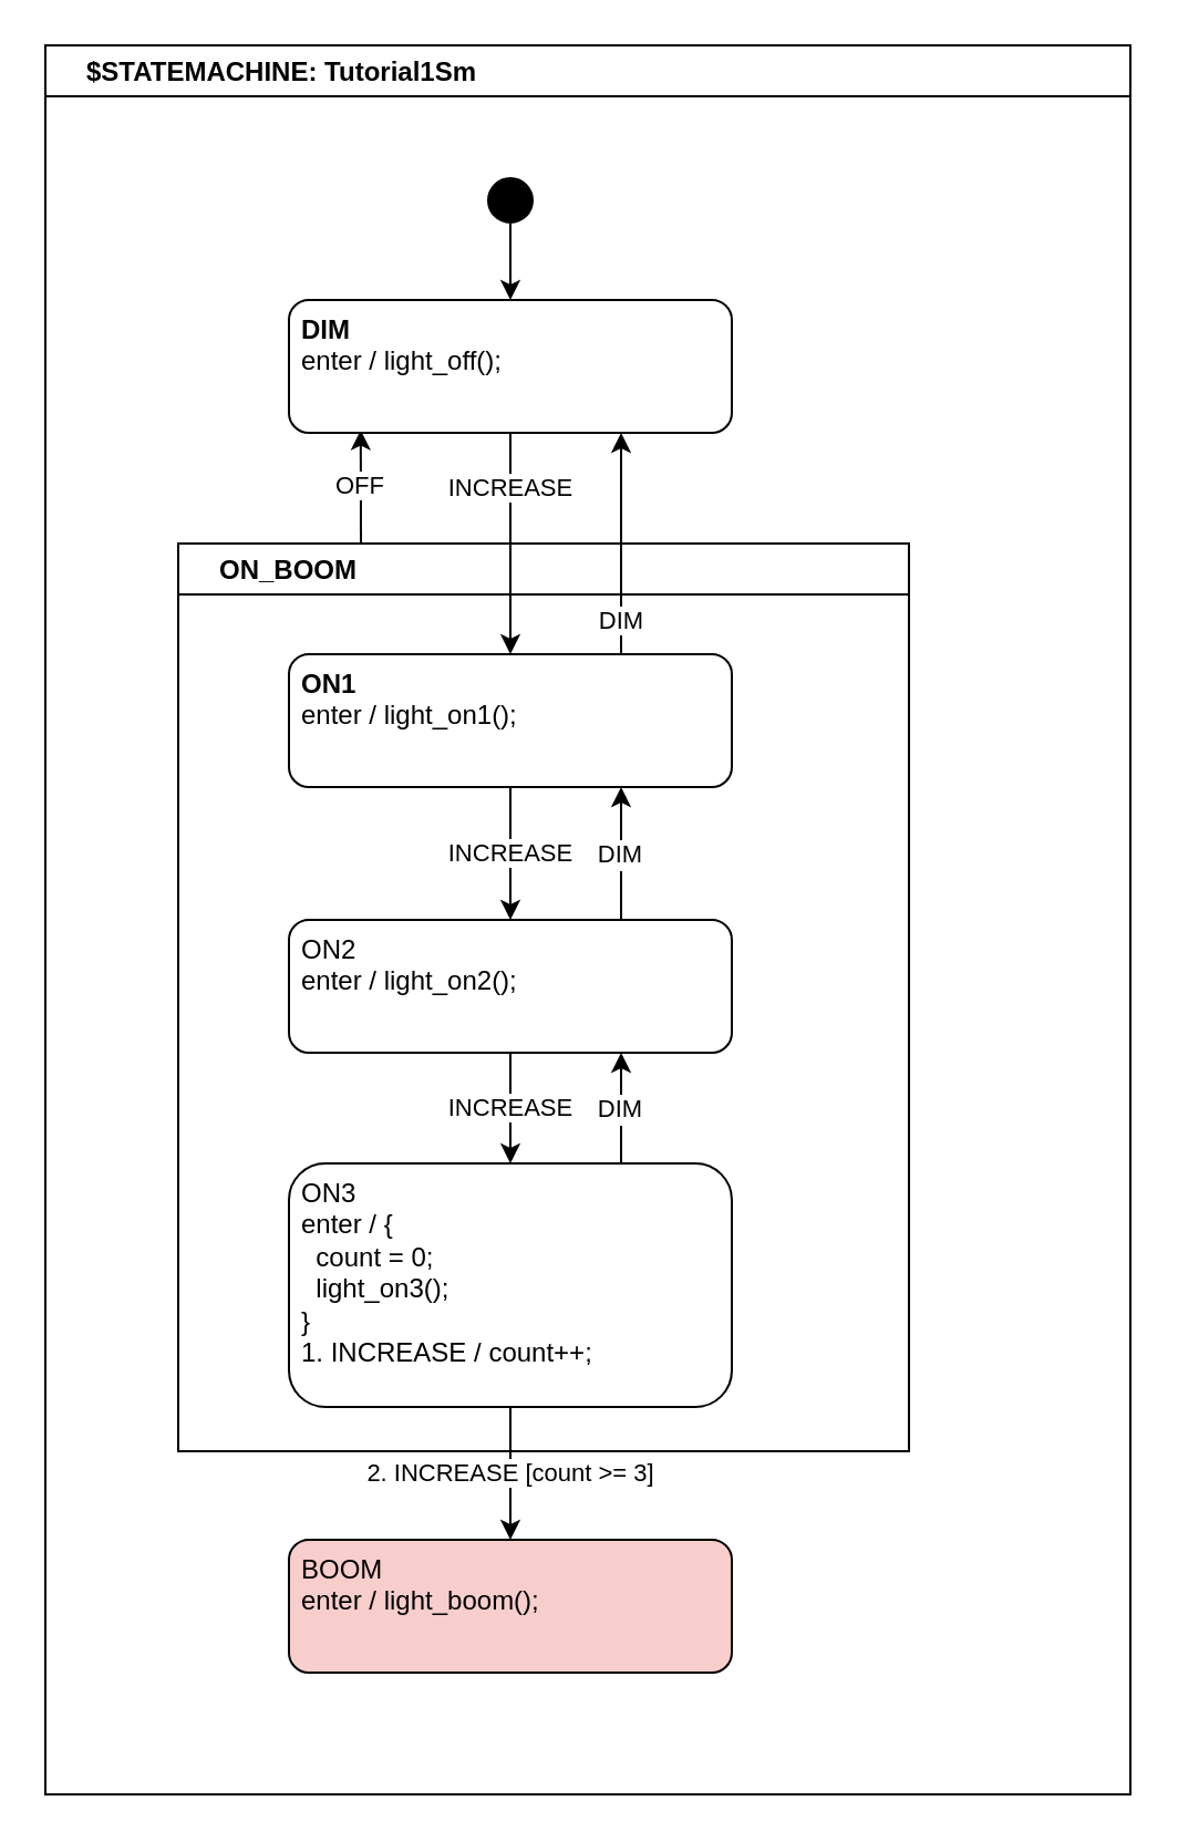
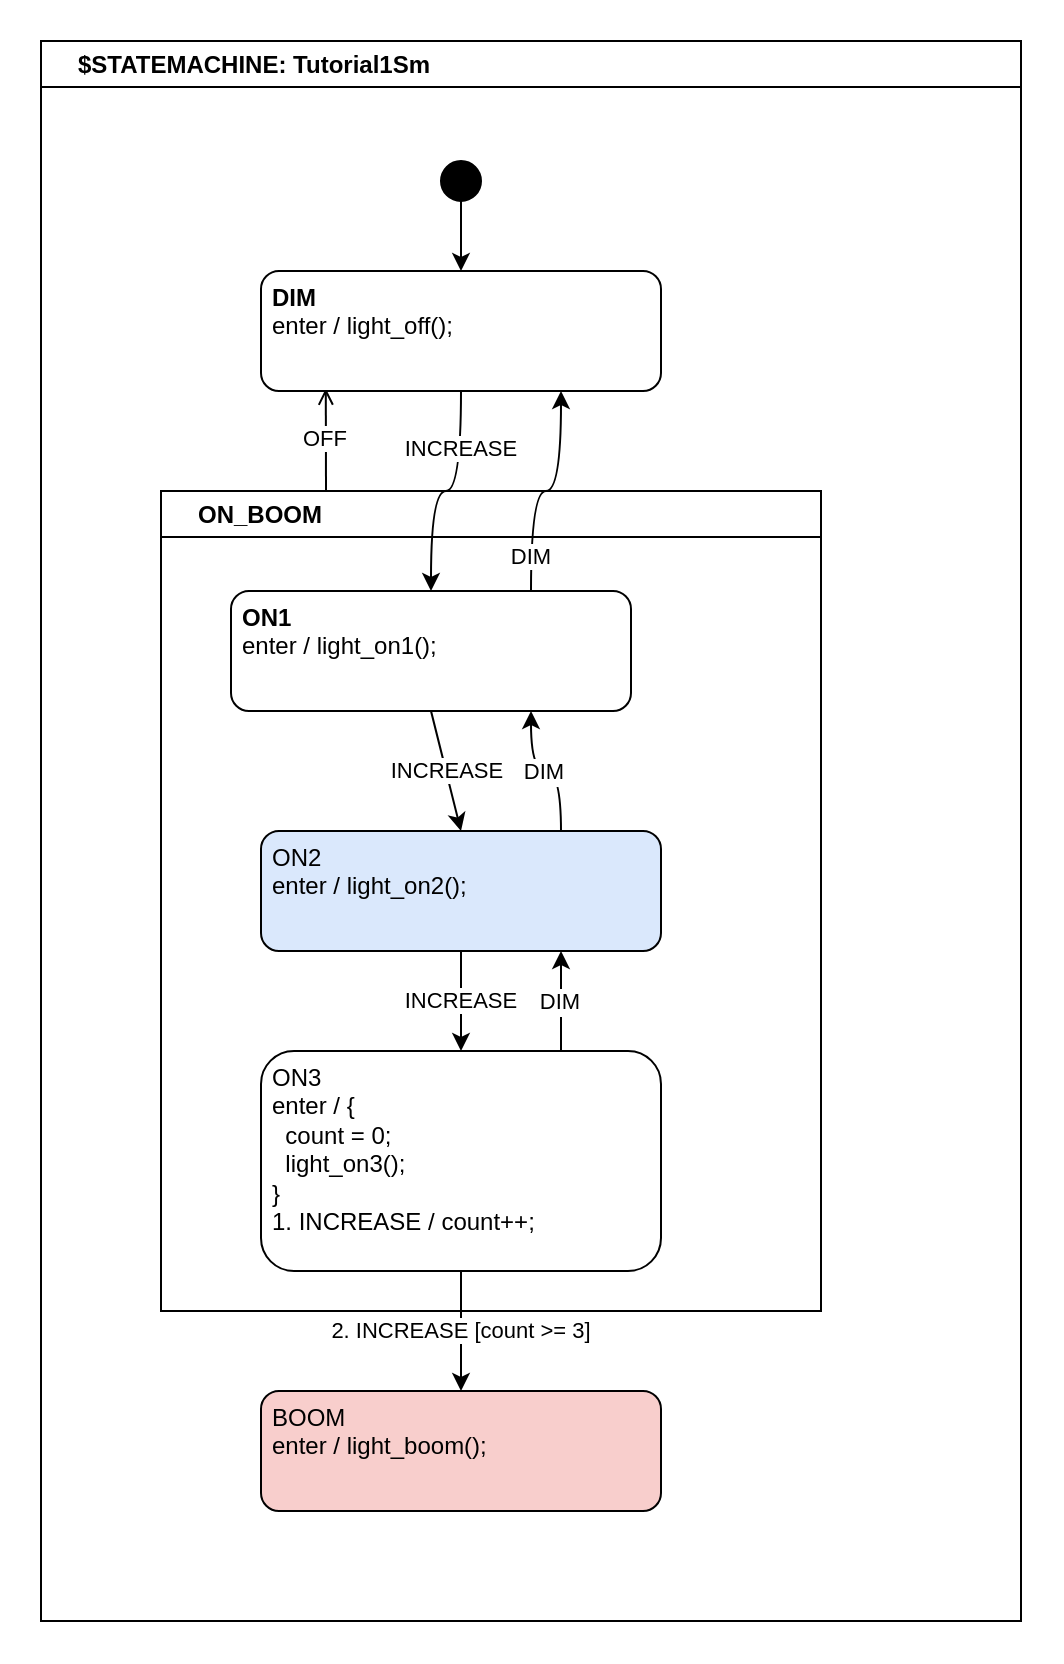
- <mxCell id="3" value="OFF" style="edgeStyle=none;html=1;exitX=0.25;exitY=0;exitDx=0;exitDy=0;entryX=0.162;entryY=0.98;entryDx=0;entryDy=0;entryPerimeter=0;" parent="2" source="4" target="13" edge="1"><mxGeometry relative="1" as="geometry" /></mxCell>
+ <mxCell id="3" value="OFF" style="edgeStyle=none;html=1;exitX=0.25;exitY=0;exitDx=0;exitDy=0;entryX=0.162;entryY=0.98;entryDx=0;entryDy=0;entryPerimeter=0;endArrow=open;" parent="2" source="4" target="13" edge="1"><mxGeometry relative="1" as="geometry" /></mxCell>
- <mxCell id="6" value="&lt;div&gt;&lt;b&gt;ON1&lt;/b&gt;&lt;/div&gt;&lt;div&gt;enter / light_on1();&lt;/div&gt;" style="rounded=1;whiteSpace=wrap;html=1;verticalAlign=top;align=left;spacingLeft=4;" parent="4" vertex="1"><mxGeometry x="50" y="50" width="200" height="60" as="geometry" /></mxCell>
+ <mxCell id="6" value="&lt;div&gt;&lt;b&gt;ON1&lt;/b&gt;&lt;/div&gt;&lt;div&gt;enter / light_on1();&lt;/div&gt;" style="rounded=1;whiteSpace=wrap;html=1;verticalAlign=top;align=left;spacingLeft=4;" parent="4" vertex="1"><mxGeometry x="35" y="50" width="200" height="60" as="geometry" /></mxCell>
- <mxCell id="9" value="&lt;div&gt;&lt;span&gt;ON2&lt;/span&gt;&lt;/div&gt;&lt;div&gt;&lt;span&gt;enter / light_on2();&lt;/span&gt;&lt;/div&gt;" style="rounded=1;whiteSpace=wrap;html=1;verticalAlign=top;align=left;spacingLeft=4;fontStyle=0" parent="4" vertex="1"><mxGeometry x="50" y="170" width="200" height="60" as="geometry" /></mxCell>
+ <mxCell id="9" value="&lt;div&gt;&lt;span&gt;ON2&lt;/span&gt;&lt;/div&gt;&lt;div&gt;&lt;span&gt;enter / light_on2();&lt;/span&gt;&lt;/div&gt;" style="rounded=1;whiteSpace=wrap;html=1;verticalAlign=top;align=left;spacingLeft=4;fontStyle=0;fillColor=#dae8fc;" parent="4" vertex="1"><mxGeometry x="50" y="170" width="200" height="60" as="geometry" /></mxCell>
